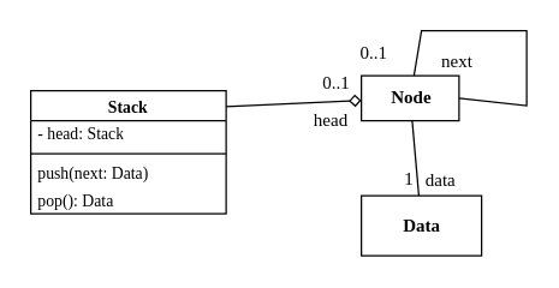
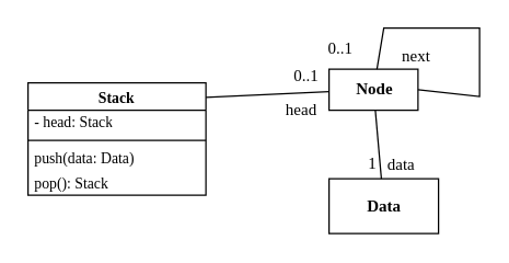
- <mxCell id="6" value="" style="endArrow=diamond;shadow=0;strokeWidth=1;rounded=0;endFill=0;elbow=vertical;exitX=0.998;exitY=0.129;exitDx=0;exitDy=0;exitPerimeter=0;" parent="1" source="9" target="2" edge="1"><mxGeometry x="0.5" y="41" relative="1" as="geometry"><mxPoint x="170" y="70" as="sourcePoint" /><mxPoint x="313" y="-93" as="targetPoint" /><mxPoint x="-40" y="32" as="offset" /></mxGeometry></mxCell>
+ <mxCell id="6" value="" style="endArrow=none;shadow=0;strokeWidth=1;rounded=0;endFill=0;elbow=vertical;exitX=0.998;exitY=0.129;exitDx=0;exitDy=0;exitPerimeter=0;" parent="1" source="9" target="2" edge="1"><mxGeometry x="0.5" y="41" relative="1" as="geometry"><mxPoint x="170" y="70" as="sourcePoint" /><mxPoint x="313" y="-93" as="targetPoint" /><mxPoint x="-40" y="32" as="offset" /></mxGeometry></mxCell>
- <mxCell id="12" value="push(next: Data)" style="text;strokeColor=none;fillColor=none;align=left;verticalAlign=middle;spacingLeft=3;spacingRight=4;overflow=hidden;rotatable=0;points=[[0,0.5],[1,0.5]];portConstraint=eastwest;fontFamily=Alegreya;fontSize=11;fontStyle=0;imageWidth=24;imageHeight=24;comic=0;imageAspect=0;" vertex="1" parent="9"><mxGeometry y="46" width="130" height="18" as="geometry" /></mxCell>
+ <mxCell id="12" value="push(data: Data)" style="text;strokeColor=none;fillColor=none;align=left;verticalAlign=middle;spacingLeft=3;spacingRight=4;overflow=hidden;rotatable=0;points=[[0,0.5],[1,0.5]];portConstraint=eastwest;fontFamily=Alegreya;fontSize=11;fontStyle=0;imageWidth=24;imageHeight=24;comic=0;imageAspect=0;" vertex="1" parent="9"><mxGeometry y="46" width="130" height="18" as="geometry" /></mxCell>
- <mxCell id="13" value="pop(): Data" style="text;strokeColor=none;fillColor=none;align=left;verticalAlign=middle;spacingLeft=3;spacingRight=4;overflow=hidden;rotatable=0;points=[[0,0.5],[1,0.5]];portConstraint=eastwest;fontFamily=Alegreya;fontSize=11;fontStyle=0;imageWidth=24;imageHeight=24;comic=0;imageAspect=0;" vertex="1" parent="9"><mxGeometry y="64" width="130" height="18" as="geometry" /></mxCell>
+ <mxCell id="13" value="pop(): Stack" style="text;strokeColor=none;fillColor=none;align=left;verticalAlign=middle;spacingLeft=3;spacingRight=4;overflow=hidden;rotatable=0;points=[[0,0.5],[1,0.5]];portConstraint=eastwest;fontFamily=Alegreya;fontSize=11;fontStyle=0;imageWidth=24;imageHeight=24;comic=0;imageAspect=0;" vertex="1" parent="9"><mxGeometry y="64" width="130" height="18" as="geometry" /></mxCell>
